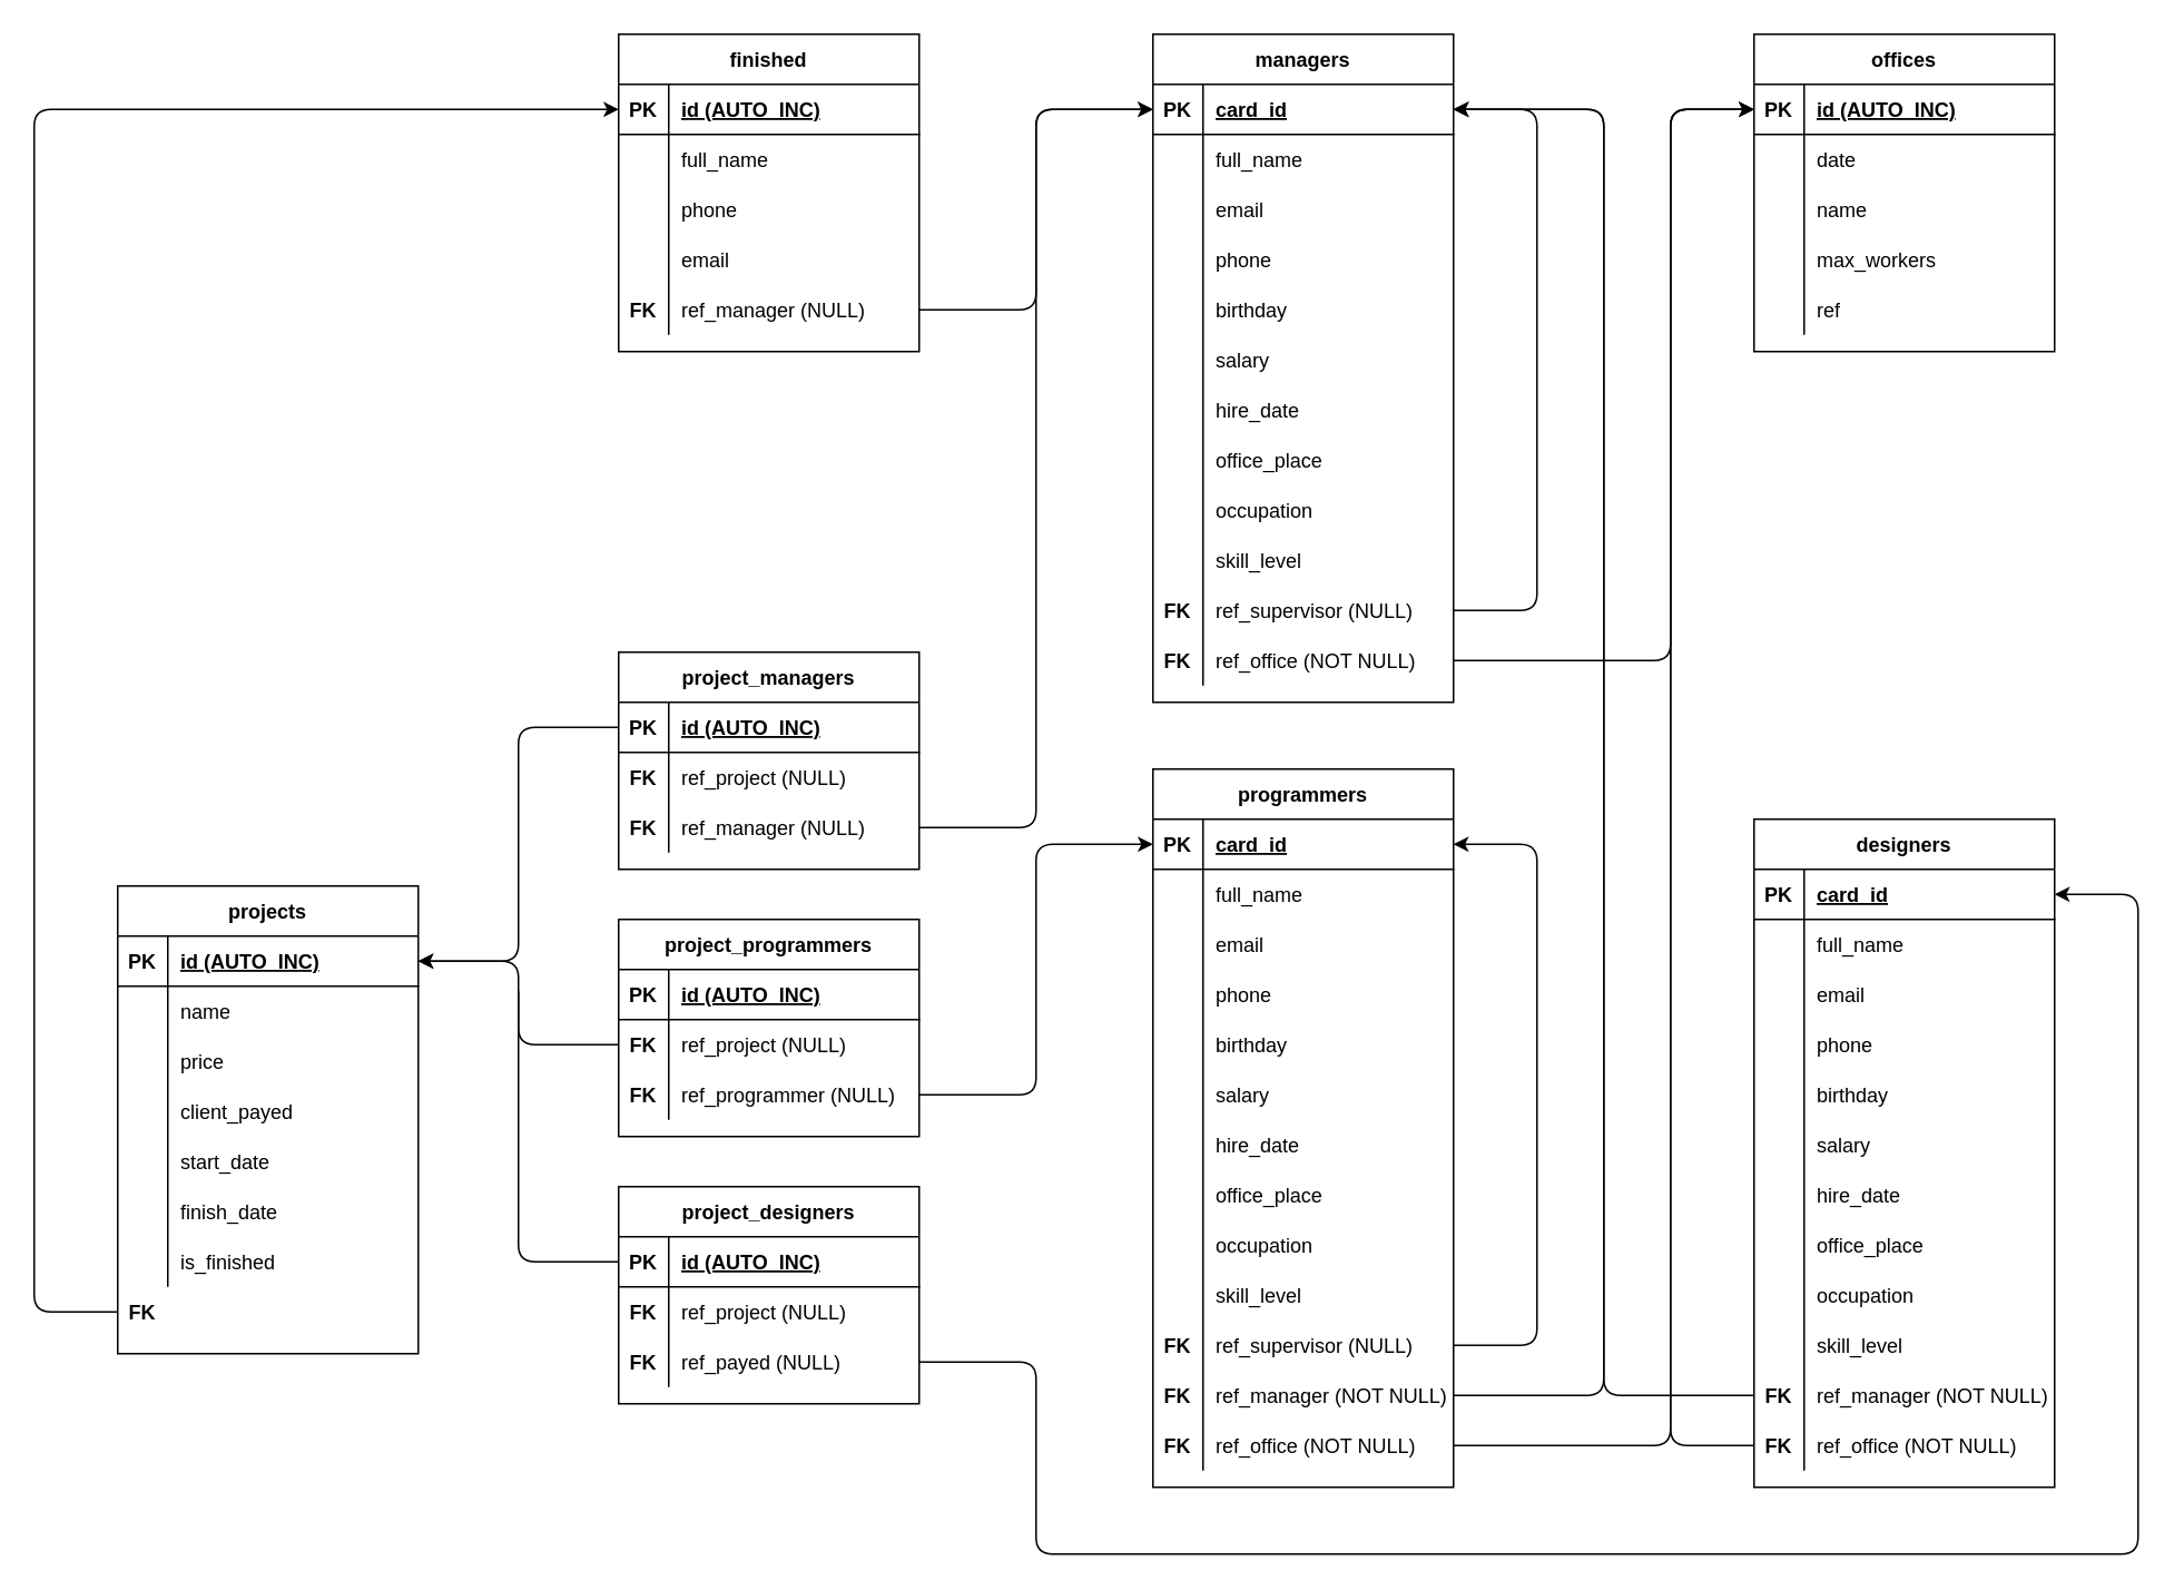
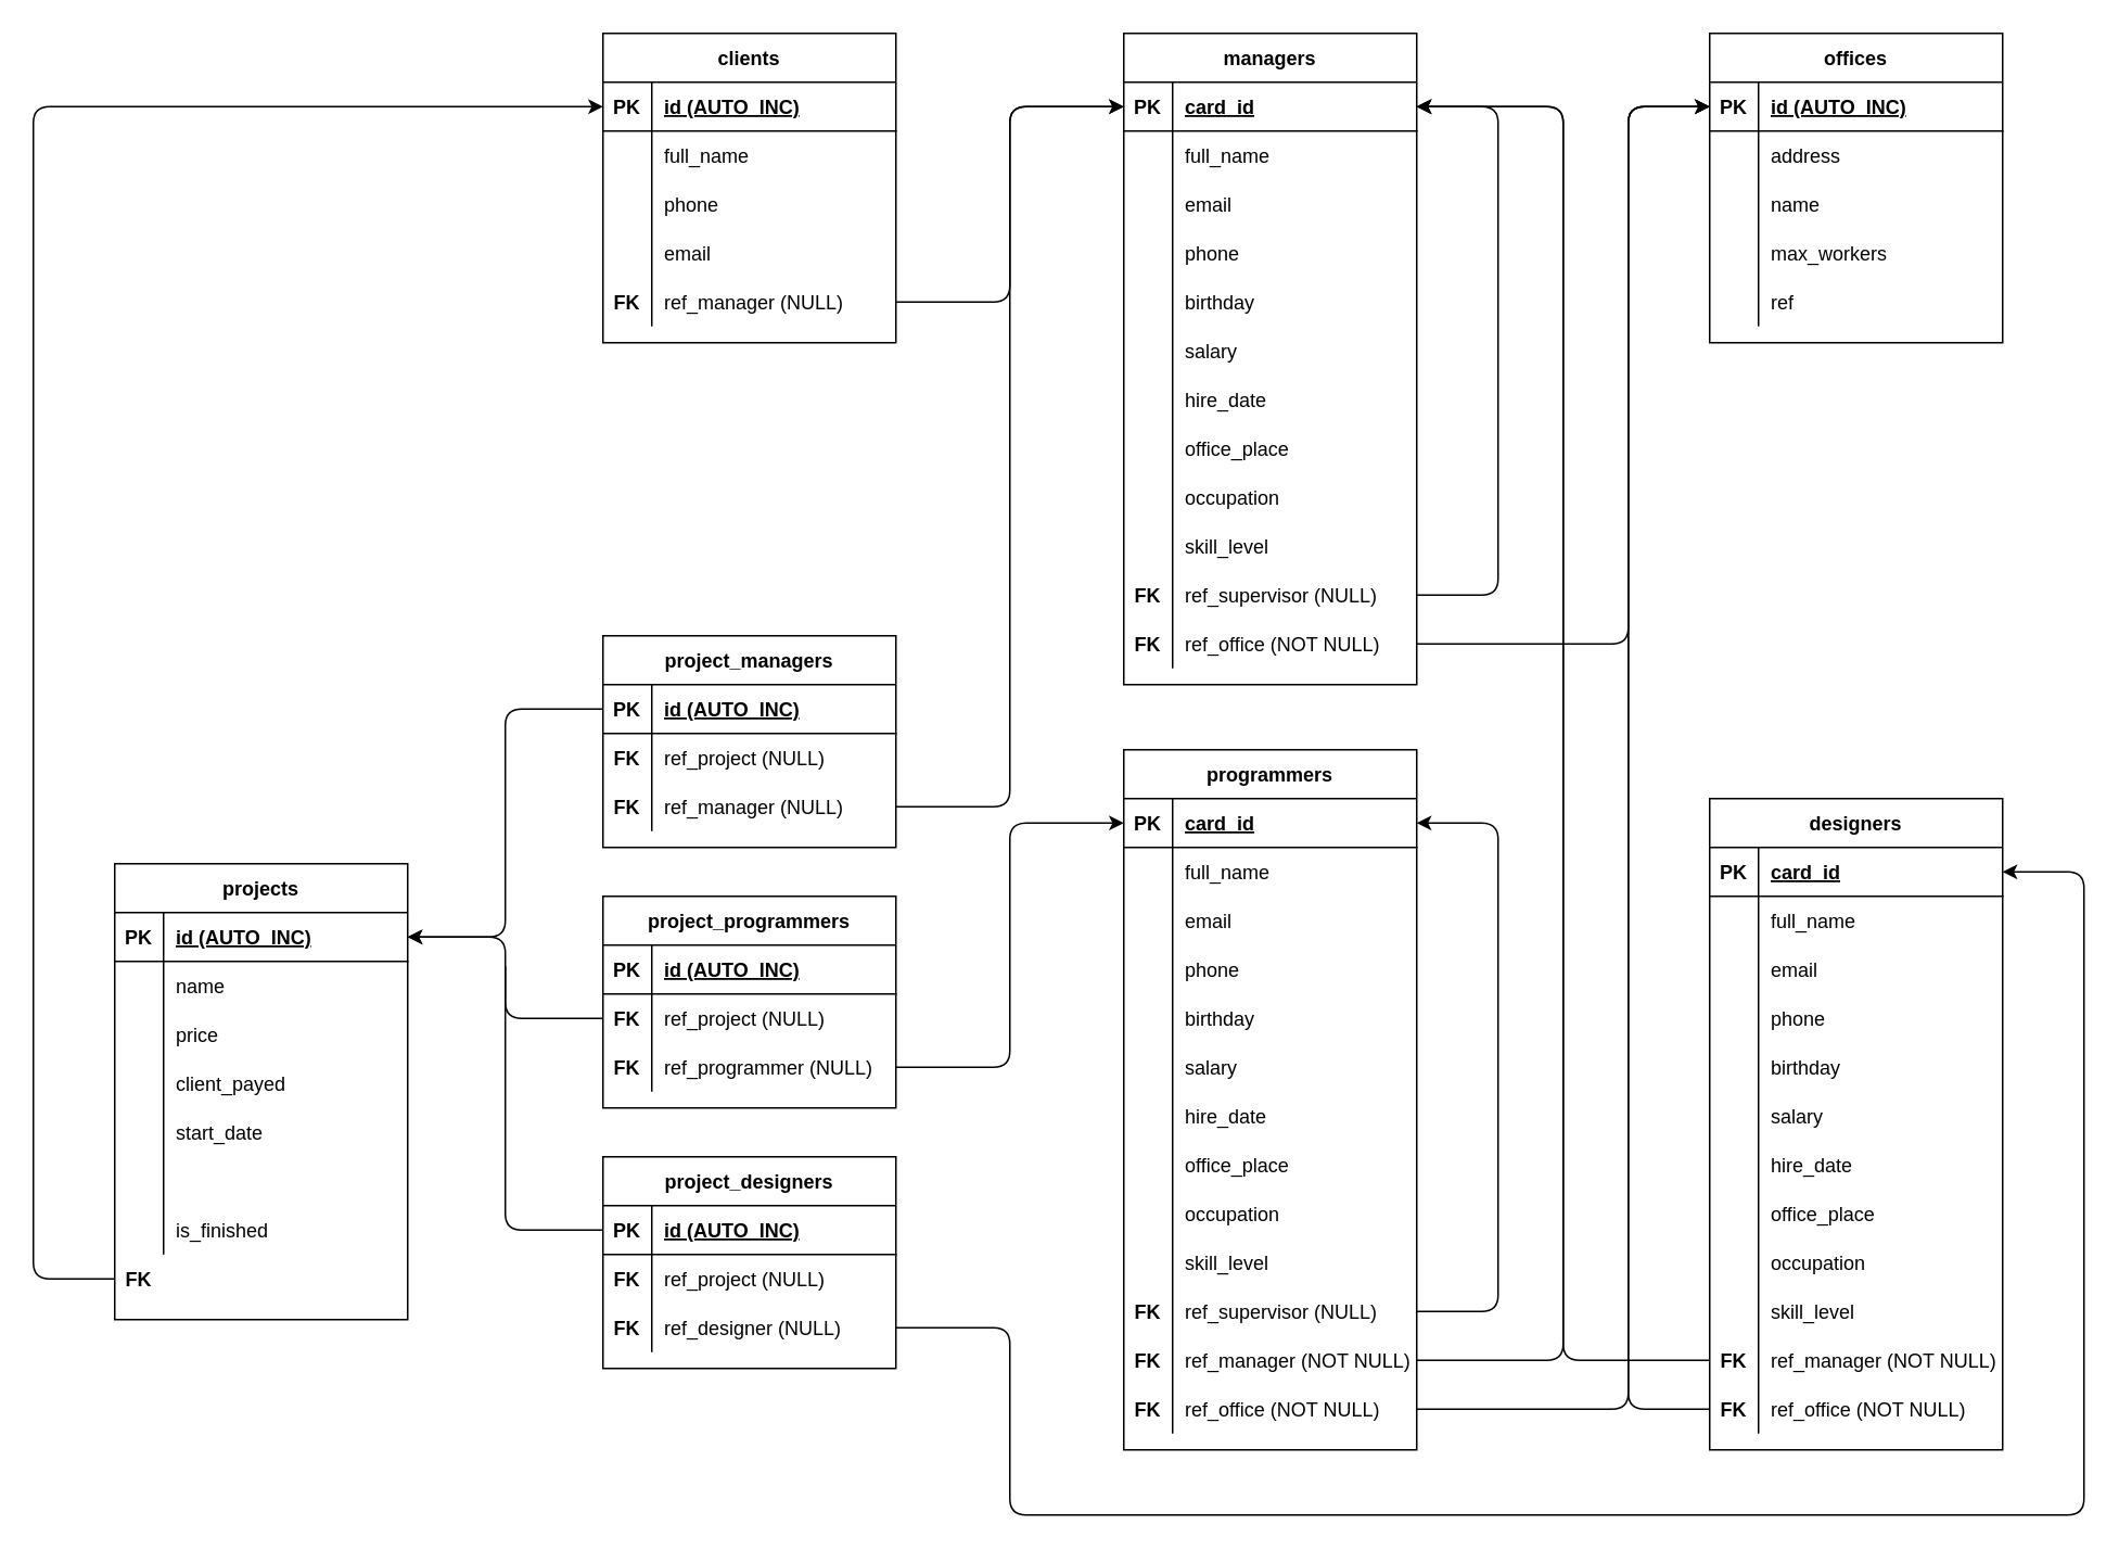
- <mxCell id="201" value="finished" style="shape=table;startSize=30;container=1;collapsible=1;childLayout=tableLayout;fixedRows=1;rowLines=0;fontStyle=1;align=center;resizeLast=1;" parent="1" vertex="1"><mxGeometry x="370" y="20" width="180" height="190" as="geometry" /></mxCell>
+ <mxCell id="201" value="clients" style="shape=table;startSize=30;container=1;collapsible=1;childLayout=tableLayout;fixedRows=1;rowLines=0;fontStyle=1;align=center;resizeLast=1;" parent="1" vertex="1"><mxGeometry x="370" y="20" width="180" height="190" as="geometry" /></mxCell>
- <mxCell id="130" value="date" style="shape=partialRectangle;connectable=0;fillColor=none;top=0;left=0;bottom=0;right=0;align=left;spacingLeft=6;overflow=hidden;" parent="128" vertex="1"><mxGeometry x="30" width="150" height="30" as="geometry" /></mxCell>
+ <mxCell id="130" value="address" style="shape=partialRectangle;connectable=0;fillColor=none;top=0;left=0;bottom=0;right=0;align=left;spacingLeft=6;overflow=hidden;" parent="128" vertex="1"><mxGeometry x="30" width="150" height="30" as="geometry" /></mxCell>
- <mxCell id="159" value="finish_date" style="shape=partialRectangle;connectable=0;fillColor=none;top=0;left=0;bottom=0;right=0;align=left;spacingLeft=6;overflow=hidden;" parent="157" vertex="1"><mxGeometry x="30" width="150" height="30" as="geometry" /></mxCell>
- <mxCell id="198" value="ref_payed (NULL)" style="shape=partialRectangle;connectable=0;fillColor=none;top=0;left=0;bottom=0;right=0;align=left;spacingLeft=6;overflow=hidden;" parent="196" vertex="1"><mxGeometry x="30" width="150" height="30" as="geometry" /></mxCell>
+ <mxCell id="198" value="ref_designer (NULL)" style="shape=partialRectangle;connectable=0;fillColor=none;top=0;left=0;bottom=0;right=0;align=left;spacingLeft=6;overflow=hidden;" parent="196" vertex="1"><mxGeometry x="30" width="150" height="30" as="geometry" /></mxCell>
